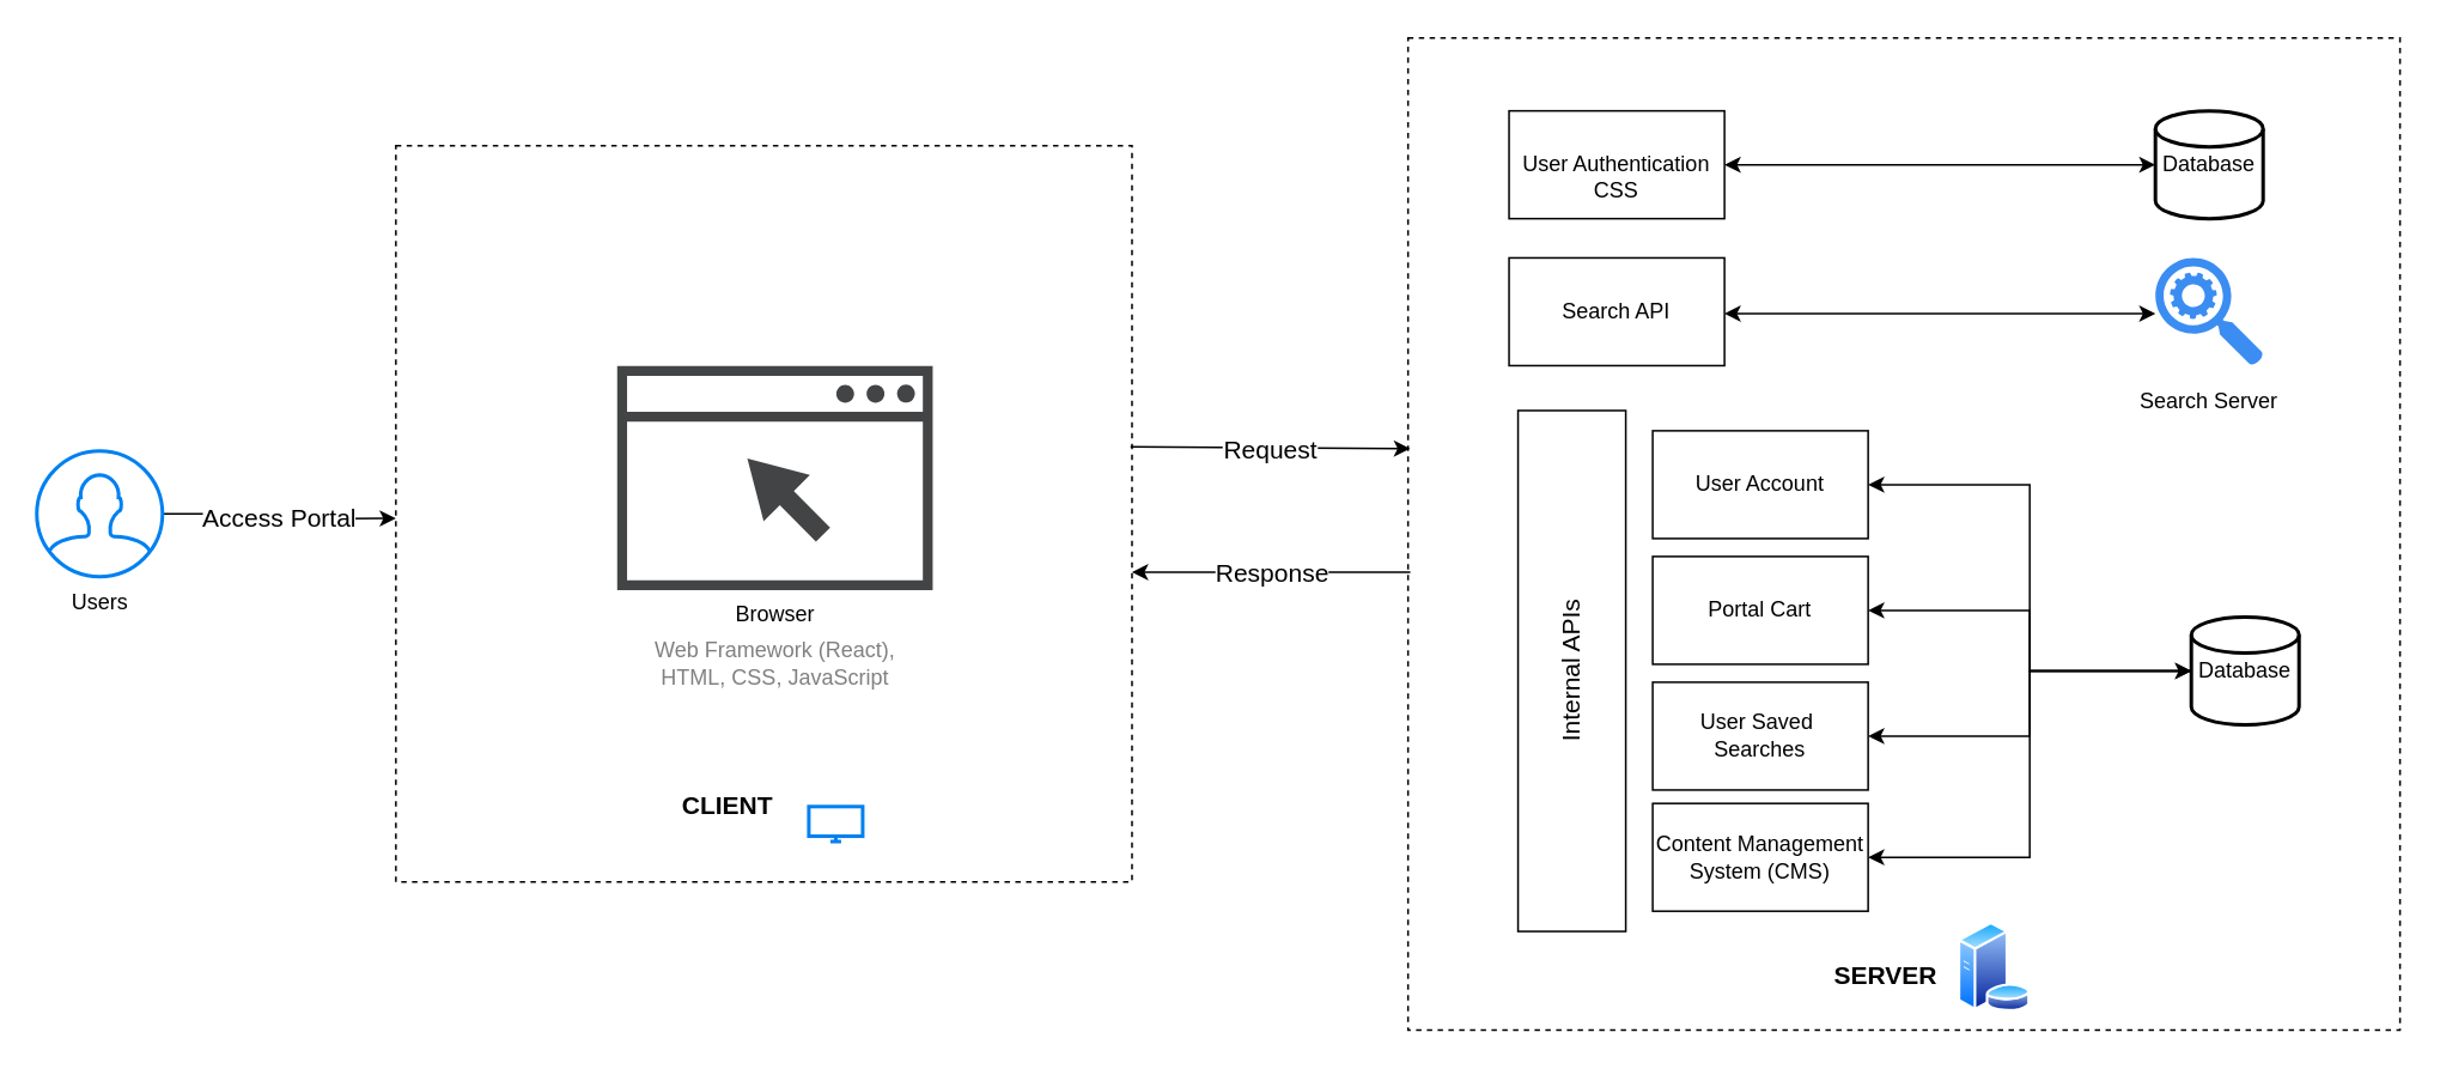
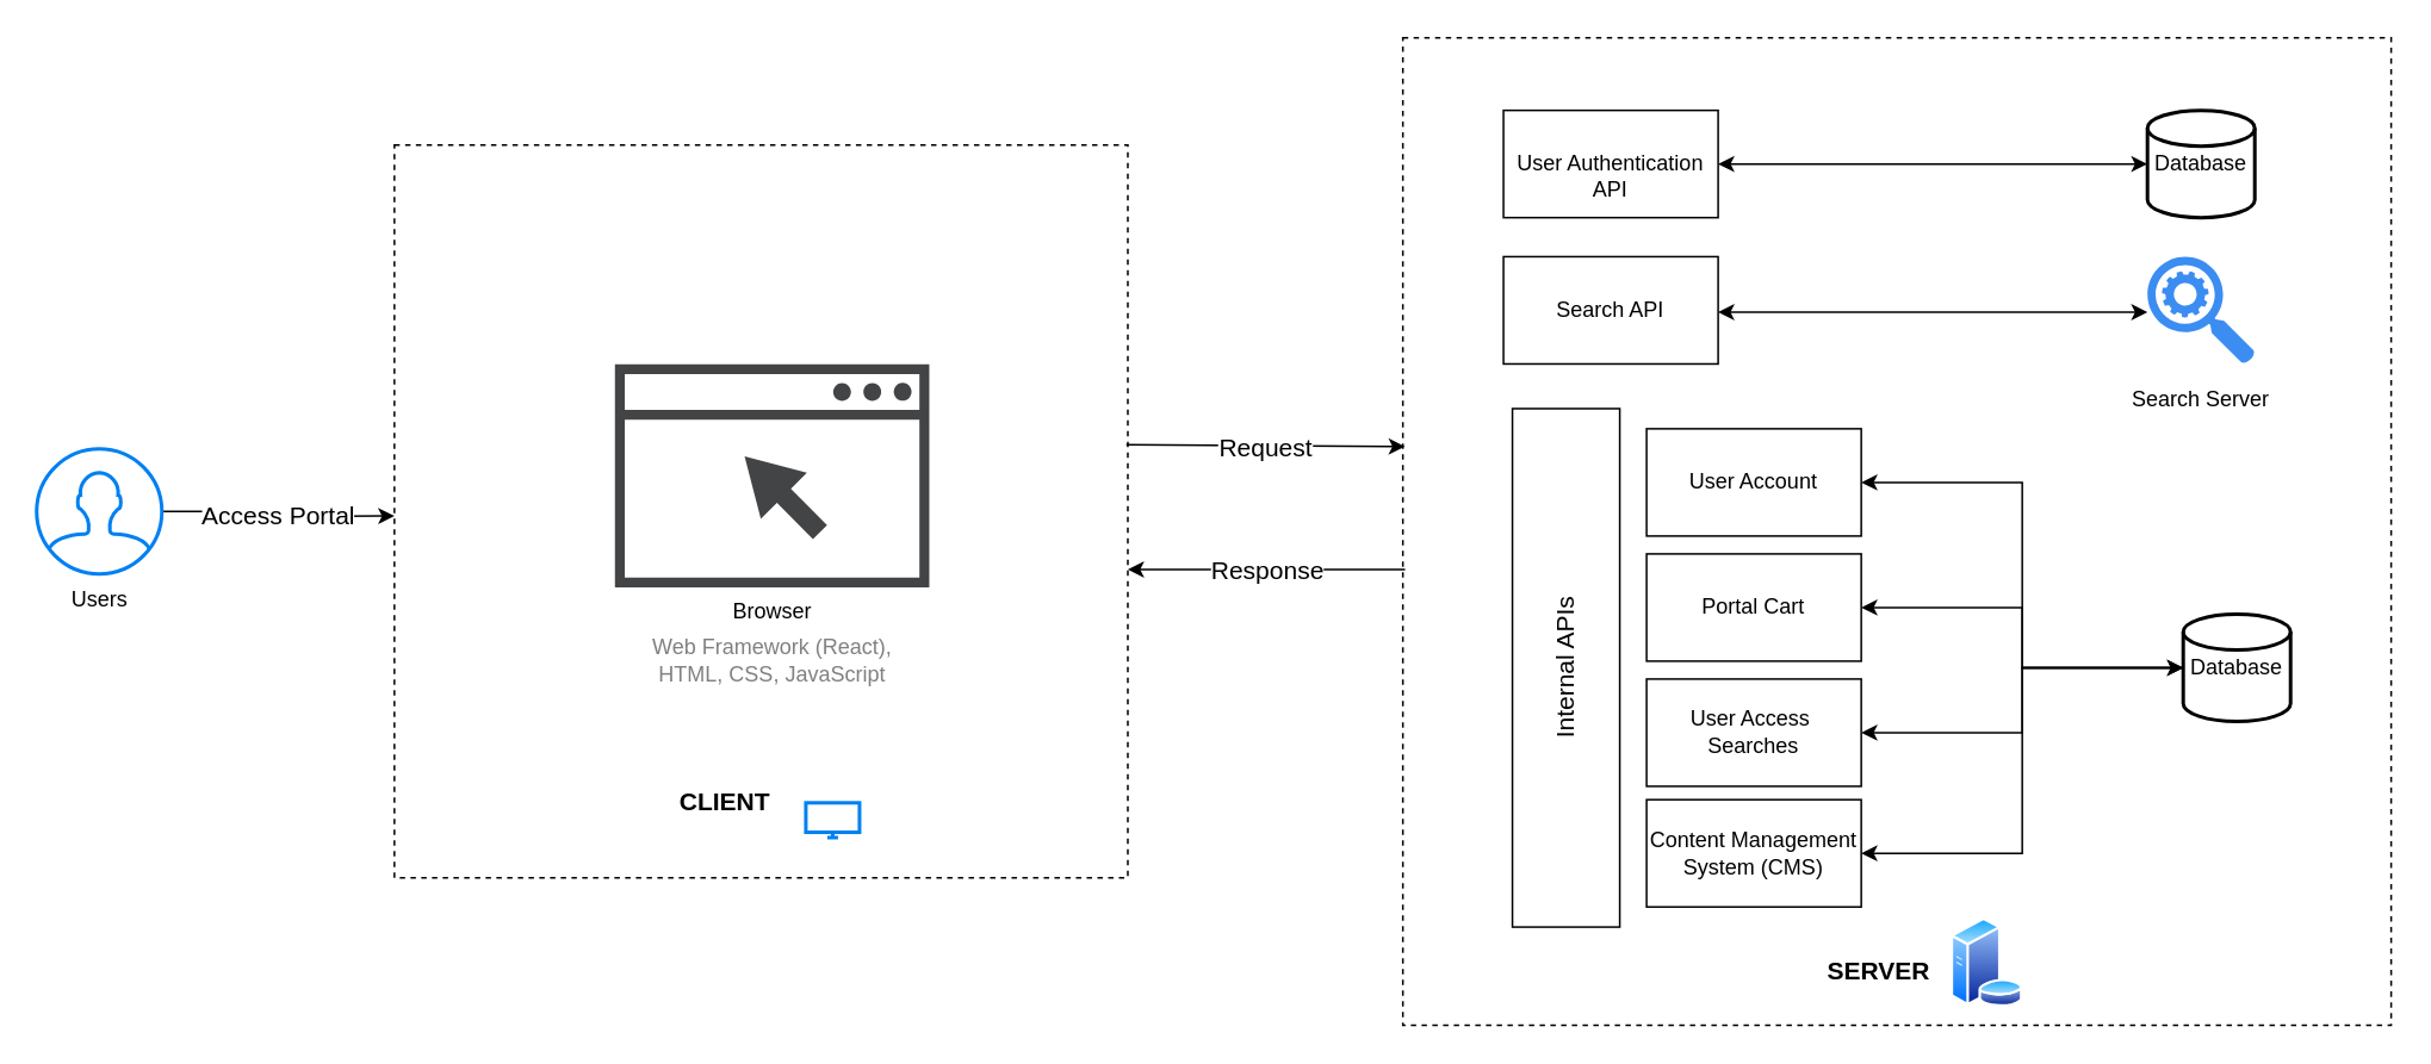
- <mxCell id="7" value="&lt;br&gt;User Authentication CSS" style="rounded=0;whiteSpace=wrap;html=1;" parent="1" vertex="1"><mxGeometry x="840" y="61.15" width="120" height="60" as="geometry" /></mxCell>
+ <mxCell id="7" value="&lt;br&gt;User Authentication API" style="rounded=0;whiteSpace=wrap;html=1;" parent="1" vertex="1"><mxGeometry x="840" y="61.15" width="120" height="60" as="geometry" /></mxCell>
- <mxCell id="30" value="User Saved&amp;nbsp; Searches" style="rounded=0;whiteSpace=wrap;html=1;" parent="1" vertex="1"><mxGeometry x="920" y="379.26" width="120" height="60" as="geometry" /></mxCell>
+ <mxCell id="30" value="User Access&amp;nbsp; Searches" style="rounded=0;whiteSpace=wrap;html=1;" parent="1" vertex="1"><mxGeometry x="920" y="379.26" width="120" height="60" as="geometry" /></mxCell>
